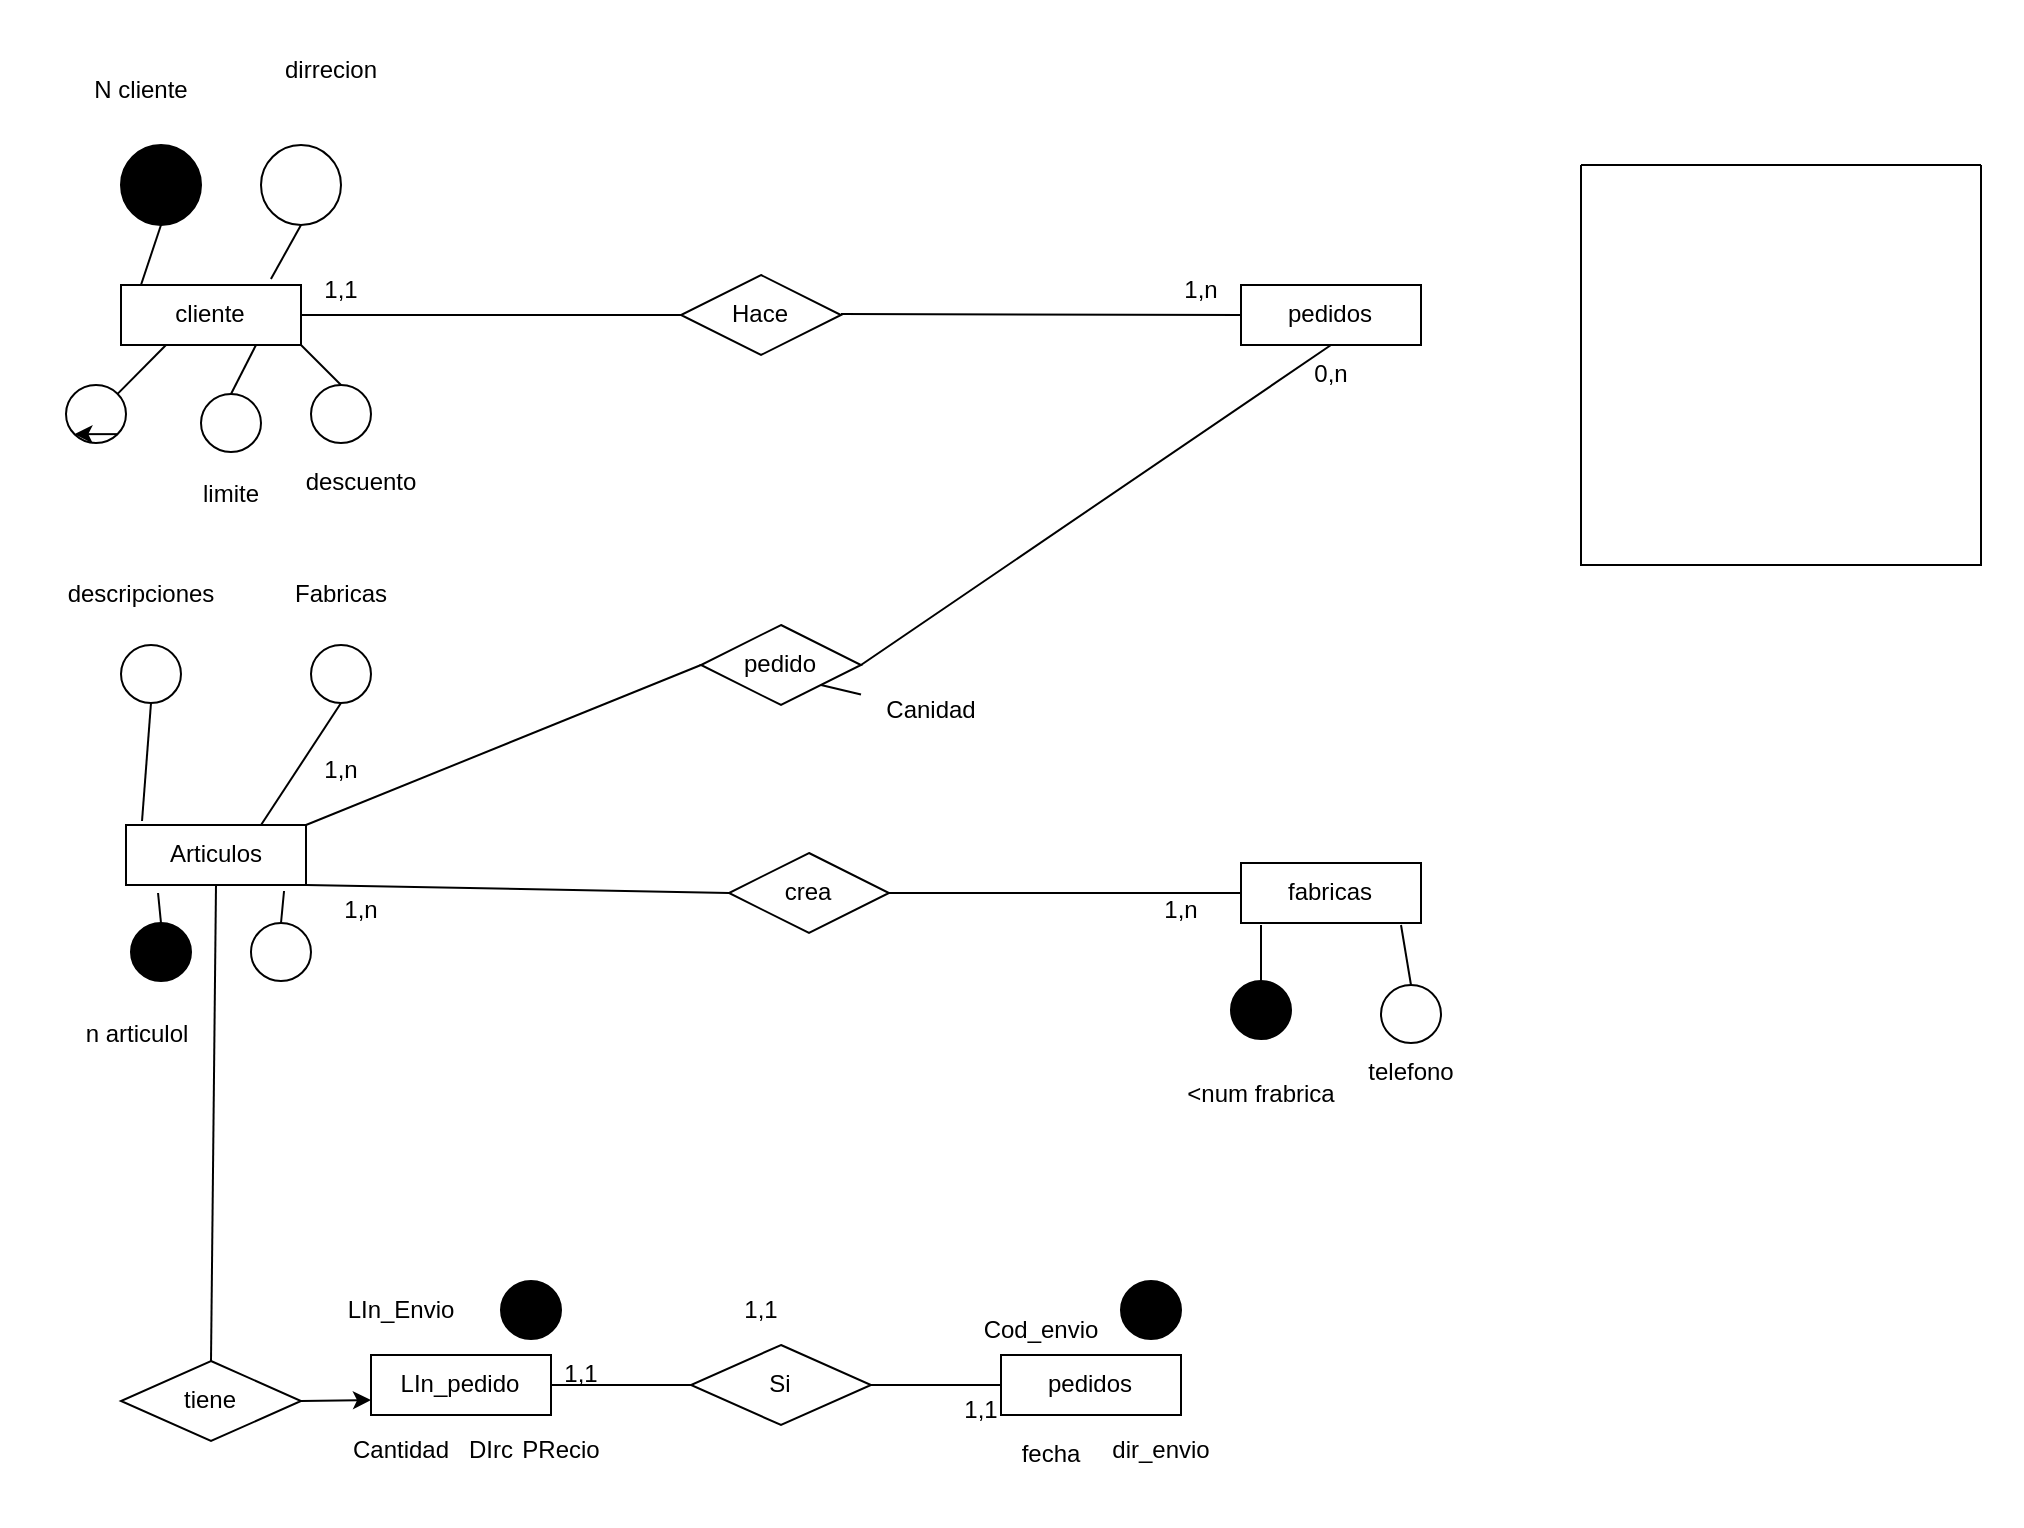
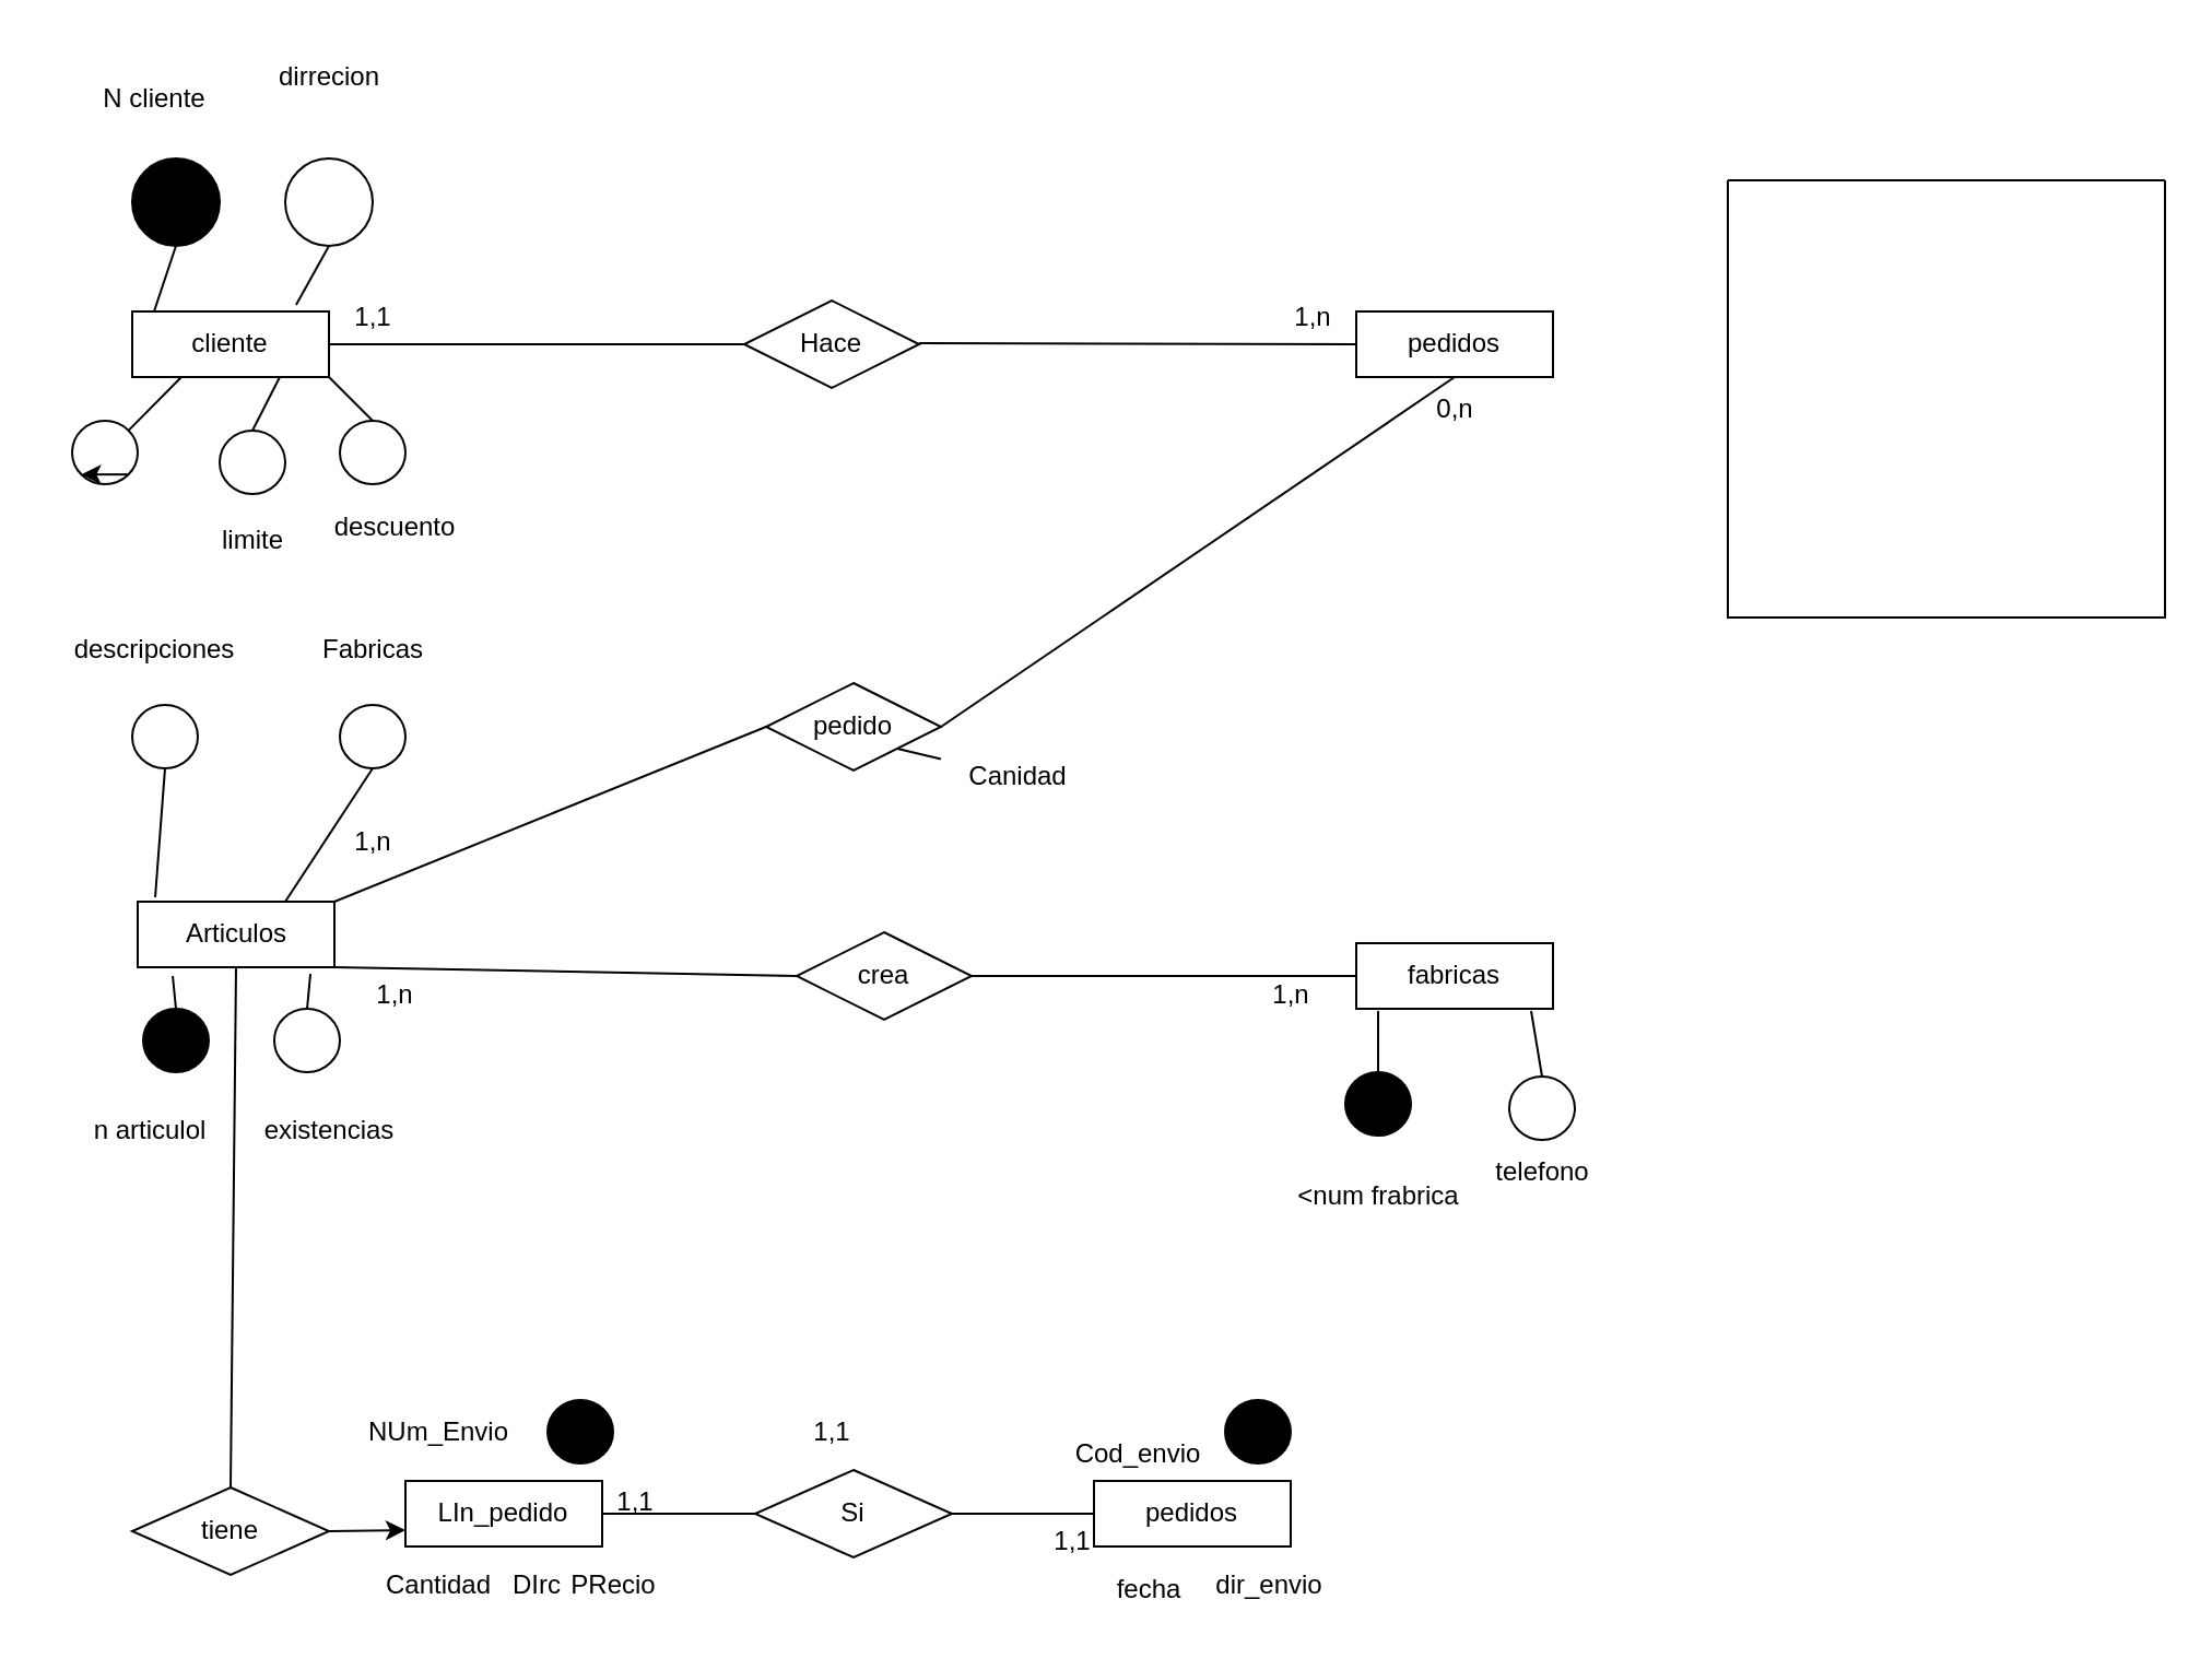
- <mxCell id="8" value="dirrecion" style="text;html=1;align=center;verticalAlign=middle;resizable=0;points=[];autosize=1;strokeColor=none;fillColor=none;" vertex="1" parent="1"><mxGeometry x="130" y="20" width="70" height="30" as="geometry" /></mxCell>
+ <mxCell id="8" value="dirrecion" style="text;html=1;align=center;verticalAlign=middle;resizable=0;points=[];autosize=1;strokeColor=none;fillColor=none;" vertex="1" parent="1"><mxGeometry x="115" y="20" width="70" height="30" as="geometry" /></mxCell>
+ <mxCell id="18" value="existencias" style="text;html=1;align=center;verticalAlign=middle;resizable=0;points=[];autosize=1;strokeColor=none;fillColor=none;" vertex="1" parent="1"><mxGeometry x="110" y="502" width="80" height="30" as="geometry" /></mxCell>
- <mxCell id="73" value="LIn_Envio" style="text;html=1;align=center;verticalAlign=middle;resizable=0;points=[];autosize=1;strokeColor=none;fillColor=none;" vertex="1" parent="1"><mxGeometry x="155" y="640" width="90" height="30" as="geometry" /></mxCell>
+ <mxCell id="73" value="NUm_Envio" style="text;html=1;align=center;verticalAlign=middle;resizable=0;points=[];autosize=1;strokeColor=none;fillColor=none;" vertex="1" parent="1"><mxGeometry x="155" y="640" width="90" height="30" as="geometry" /></mxCell>
